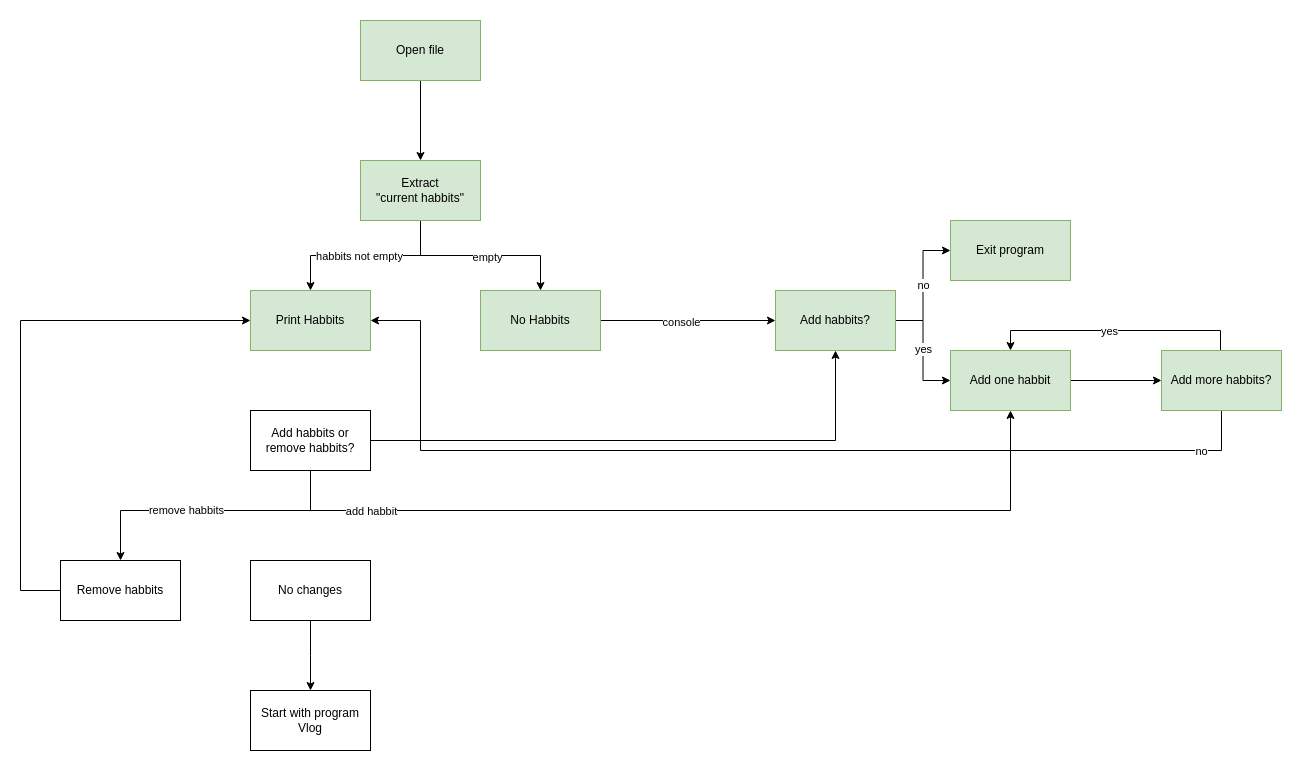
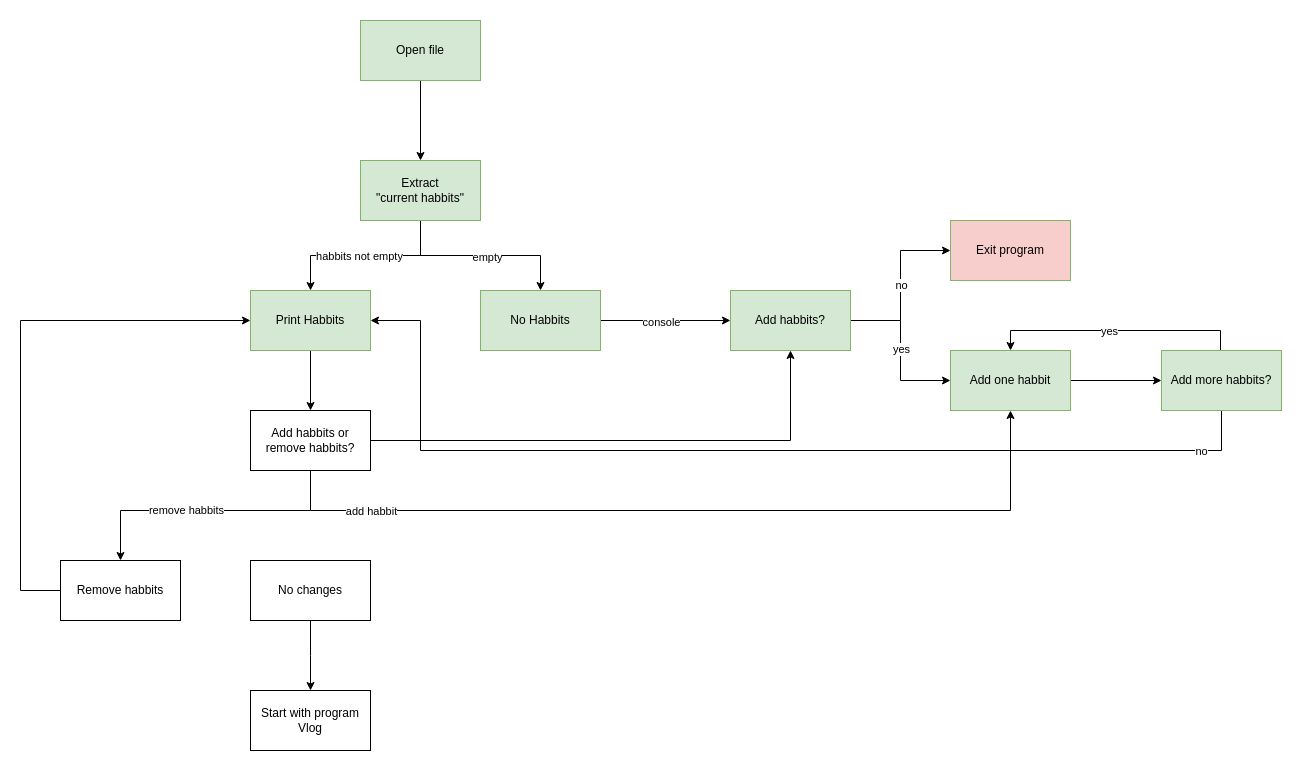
- <mxCell id="19" value="Exit program" style="whiteSpace=wrap;html=1;fillColor=#d5e8d4;strokeColor=#82b366;" parent="1" vertex="1"><mxGeometry x="950" y="220" width="120" height="60" as="geometry" /></mxCell>
+ <mxCell id="19" value="Exit program" style="whiteSpace=wrap;html=1;fillColor=#f8cecc;strokeColor=#82b366;" parent="1" vertex="1"><mxGeometry x="950" y="220" width="120" height="60" as="geometry" /></mxCell>
- <mxCell id="18" value="Add habbits?" style="whiteSpace=wrap;html=1;fillColor=#d5e8d4;strokeColor=#82b366;" parent="1" vertex="1"><mxGeometry x="775" y="290" width="120" height="60" as="geometry" /></mxCell>
+ <mxCell id="18" value="Add habbits?" style="whiteSpace=wrap;html=1;fillColor=#d5e8d4;strokeColor=#82b366;" parent="1" vertex="1"><mxGeometry x="730" y="290" width="120" height="60" as="geometry" /></mxCell>
+ <mxCell id="9" style="edgeStyle=orthogonalEdgeStyle;rounded=0;orthogonalLoop=1;jettySize=auto;html=1;" parent="1" source="10" target="32" edge="1"><mxGeometry relative="1" as="geometry" /></mxCell>
